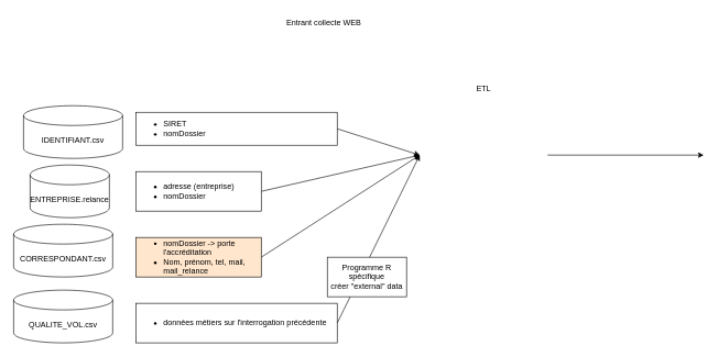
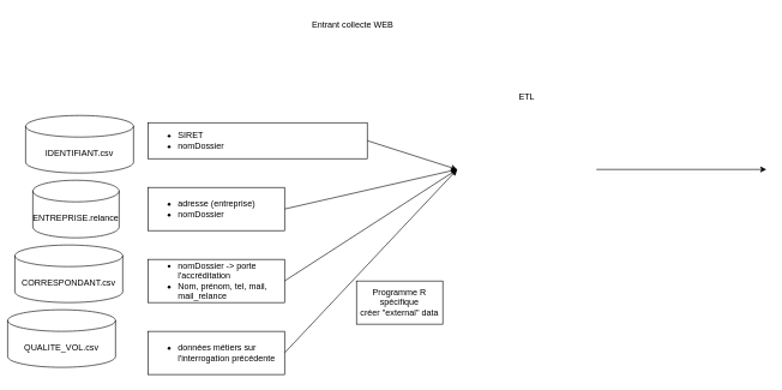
- <mxCell id="7" value="&lt;ul&gt;&lt;li&gt;nomDossier -&amp;gt; porte l'accréditation&lt;/li&gt;&lt;li&gt;Nom, prénom, tel, mail, mail_relance&lt;/li&gt;&lt;/ul&gt;" style="rounded=0;whiteSpace=wrap;html=1;align=left;fillColor=#ffe6cc;" vertex="1" parent="1"><mxGeometry x="205" y="360" width="190" height="60" as="geometry" /></mxCell>
+ <mxCell id="7" value="&lt;ul&gt;&lt;li&gt;nomDossier -&amp;gt; porte l'accréditation&lt;/li&gt;&lt;li&gt;Nom, prénom, tel, mail, mail_relance&lt;/li&gt;&lt;/ul&gt;" style="rounded=0;whiteSpace=wrap;html=1;align=left;" vertex="1" parent="1"><mxGeometry x="205" y="360" width="190" height="60" as="geometry" /></mxCell>
- <mxCell id="11" value="QUALITE_VOL.csv" style="shape=cylinder3;whiteSpace=wrap;html=1;boundedLbl=1;backgroundOutline=1;size=15;" vertex="1" parent="1"><mxGeometry x="20" y="440" width="150" height="80" as="geometry" /></mxCell>
+ <mxCell id="11" value="QUALITE_VOL.csv" style="shape=cylinder3;whiteSpace=wrap;html=1;boundedLbl=1;backgroundOutline=1;size=15;" vertex="1" parent="1"><mxGeometry x="10" y="430" width="150" height="80" as="geometry" /></mxCell>
- <mxCell id="13" value="&lt;ul&gt;&lt;li&gt;&lt;span style=&quot;background-color: initial;&quot;&gt;données métiers sur l'interrogation précédente&lt;/span&gt;&lt;br&gt;&lt;/li&gt;&lt;/ul&gt;" style="rounded=0;whiteSpace=wrap;html=1;align=left;" vertex="1" parent="1"><mxGeometry x="205" y="460" width="305" height="60" as="geometry" /></mxCell>
+ <mxCell id="13" value="&lt;ul&gt;&lt;li&gt;&lt;span style=&quot;background-color: initial;&quot;&gt;données métiers sur l'interrogation précédente&lt;/span&gt;&lt;br&gt;&lt;/li&gt;&lt;/ul&gt;" style="rounded=0;whiteSpace=wrap;html=1;align=left;" vertex="1" parent="1"><mxGeometry x="205" y="460" width="190" height="60" as="geometry" /></mxCell>
